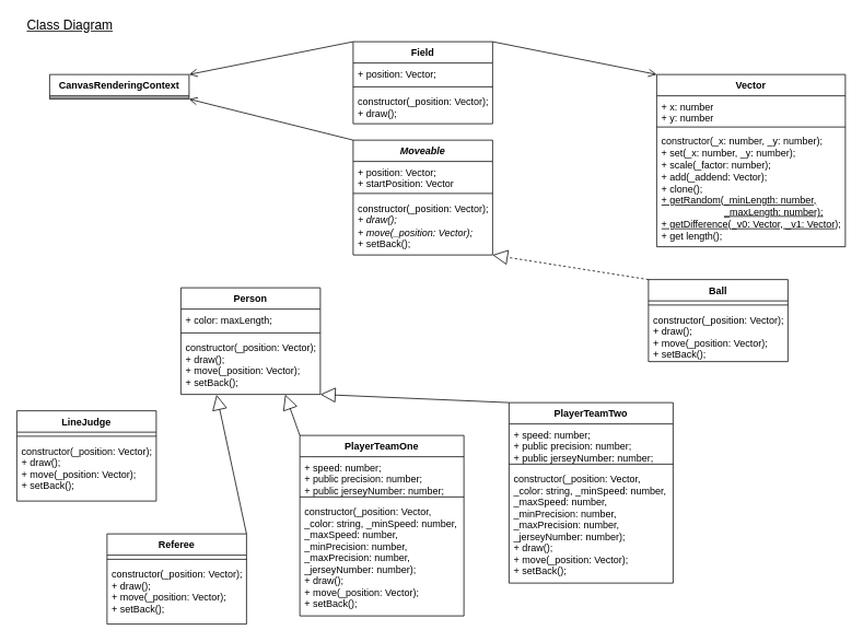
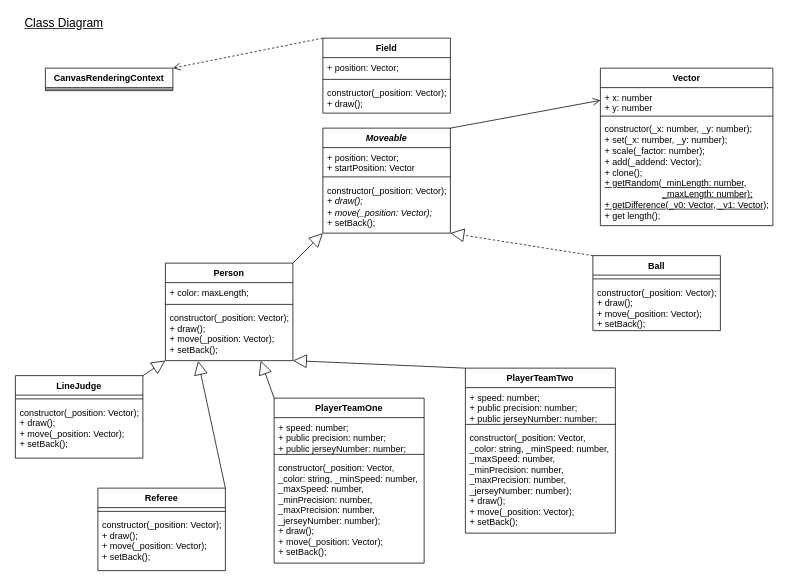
- <mxCell id="28" value="" style="endArrow=open;startArrow=none;endFill=0;startFill=0;endSize=8;html=1;verticalAlign=bottom;labelBackgroundColor=none;strokeWidth=1;exitX=0;exitY=0;exitDx=0;exitDy=0;entryX=1;entryY=0;entryDx=0;entryDy=0;" edge="1" parent="1" source="24" target="6"><mxGeometry width="160" relative="1" as="geometry"><mxPoint x="440" y="180" as="sourcePoint" /><mxPoint x="240" y="130" as="targetPoint" /></mxGeometry></mxCell>
+ <mxCell id="28" value="" style="endArrow=open;startArrow=none;endFill=0;startFill=0;endSize=8;html=1;verticalAlign=bottom;labelBackgroundColor=none;strokeWidth=1;exitX=0;exitY=0;exitDx=0;exitDy=0;entryX=1;entryY=0;entryDx=0;entryDy=0;dashed=1;" edge="1" parent="1" source="24" target="6"><mxGeometry width="160" relative="1" as="geometry"><mxPoint x="440" y="180" as="sourcePoint" /><mxPoint x="240" y="130" as="targetPoint" /></mxGeometry></mxCell>
- <mxCell id="29" value="" style="endArrow=open;startArrow=none;endFill=0;startFill=0;endSize=8;html=1;verticalAlign=bottom;labelBackgroundColor=none;strokeWidth=1;exitX=1;exitY=0;exitDx=0;exitDy=0;entryX=0;entryY=0;entryDx=0;entryDy=0;" edge="1" parent="1" source="24" target="2"><mxGeometry width="160" relative="1" as="geometry"><mxPoint x="450" y="190" as="sourcePoint" /><mxPoint x="771.103" y="70" as="targetPoint" /></mxGeometry></mxCell>
- <mxCell id="23" value="" style="endArrow=open;startArrow=none;endFill=0;startFill=0;endSize=8;html=1;verticalAlign=bottom;labelBackgroundColor=none;strokeWidth=1;exitX=0;exitY=0;exitDx=0;exitDy=0;entryX=1;entryY=1;entryDx=0;entryDy=0;" parent="1" source="16" target="6" edge="1"><mxGeometry width="160" relative="1" as="geometry"><mxPoint x="590" y="410" as="sourcePoint" /><mxPoint x="750" y="410" as="targetPoint" /></mxGeometry></mxCell>
+ <mxCell id="20" value="" style="endArrow=open;startArrow=none;endFill=0;startFill=0;endSize=8;html=1;verticalAlign=bottom;labelBackgroundColor=none;strokeWidth=1;exitX=1;exitY=0;exitDx=0;exitDy=0;entryX=0;entryY=0.5;entryDx=0;entryDy=0;" parent="1" source="16" target="3" edge="1"><mxGeometry width="160" relative="1" as="geometry"><mxPoint x="570" y="390" as="sourcePoint" /><mxPoint x="780" y="160" as="targetPoint" /></mxGeometry></mxCell>
+ <mxCell id="22" value="" style="endArrow=block;endSize=16;endFill=0;html=1;exitX=1;exitY=0;exitDx=0;exitDy=0;entryX=0;entryY=1;entryDx=0;entryDy=0;" parent="1" source="8" target="16" edge="1"><mxGeometry width="160" relative="1" as="geometry"><mxPoint x="140" y="550" as="sourcePoint" /><mxPoint x="420" y="240" as="targetPoint" /></mxGeometry></mxCell>
+ <mxCell id="45" value="" style="endArrow=block;endSize=16;endFill=0;html=1;exitX=1;exitY=0;exitDx=0;exitDy=0;entryX=0;entryY=1;entryDx=0;entryDy=0;" edge="1" parent="1" source="33" target="8"><mxGeometry width="160" relative="1" as="geometry"><mxPoint x="390" y="550" as="sourcePoint" /><mxPoint x="200" y="500" as="targetPoint" /></mxGeometry></mxCell>
